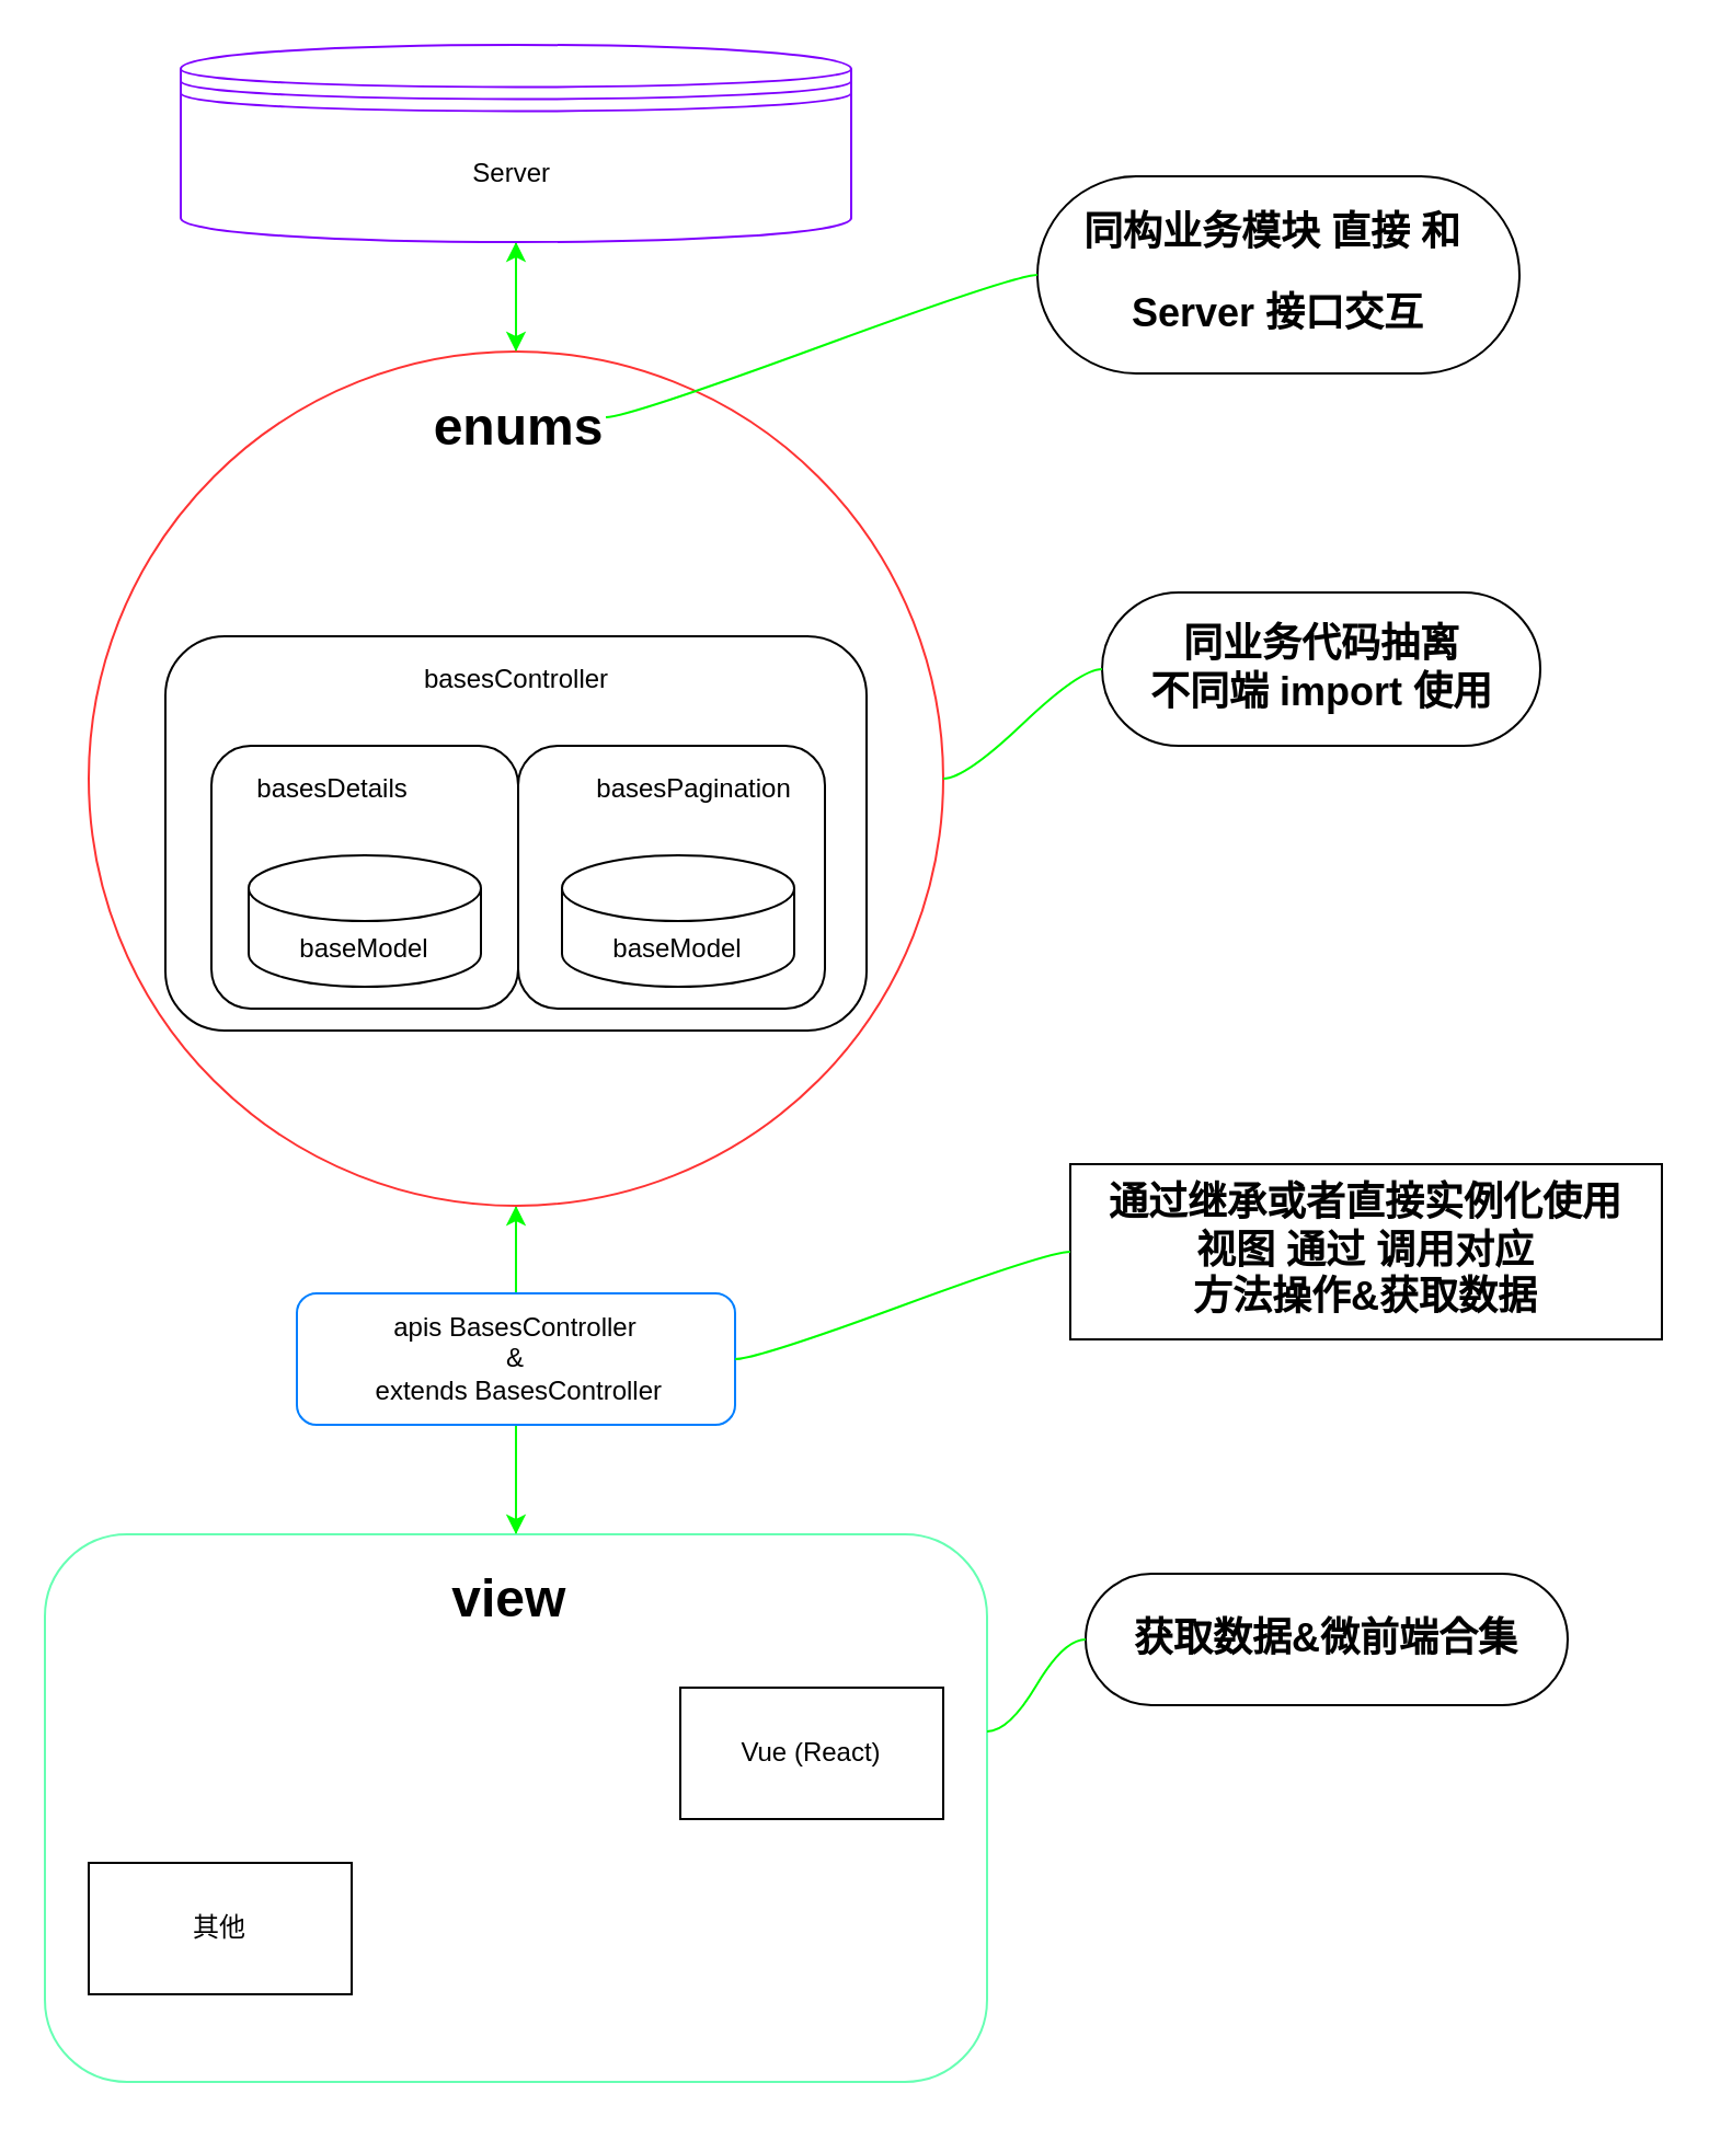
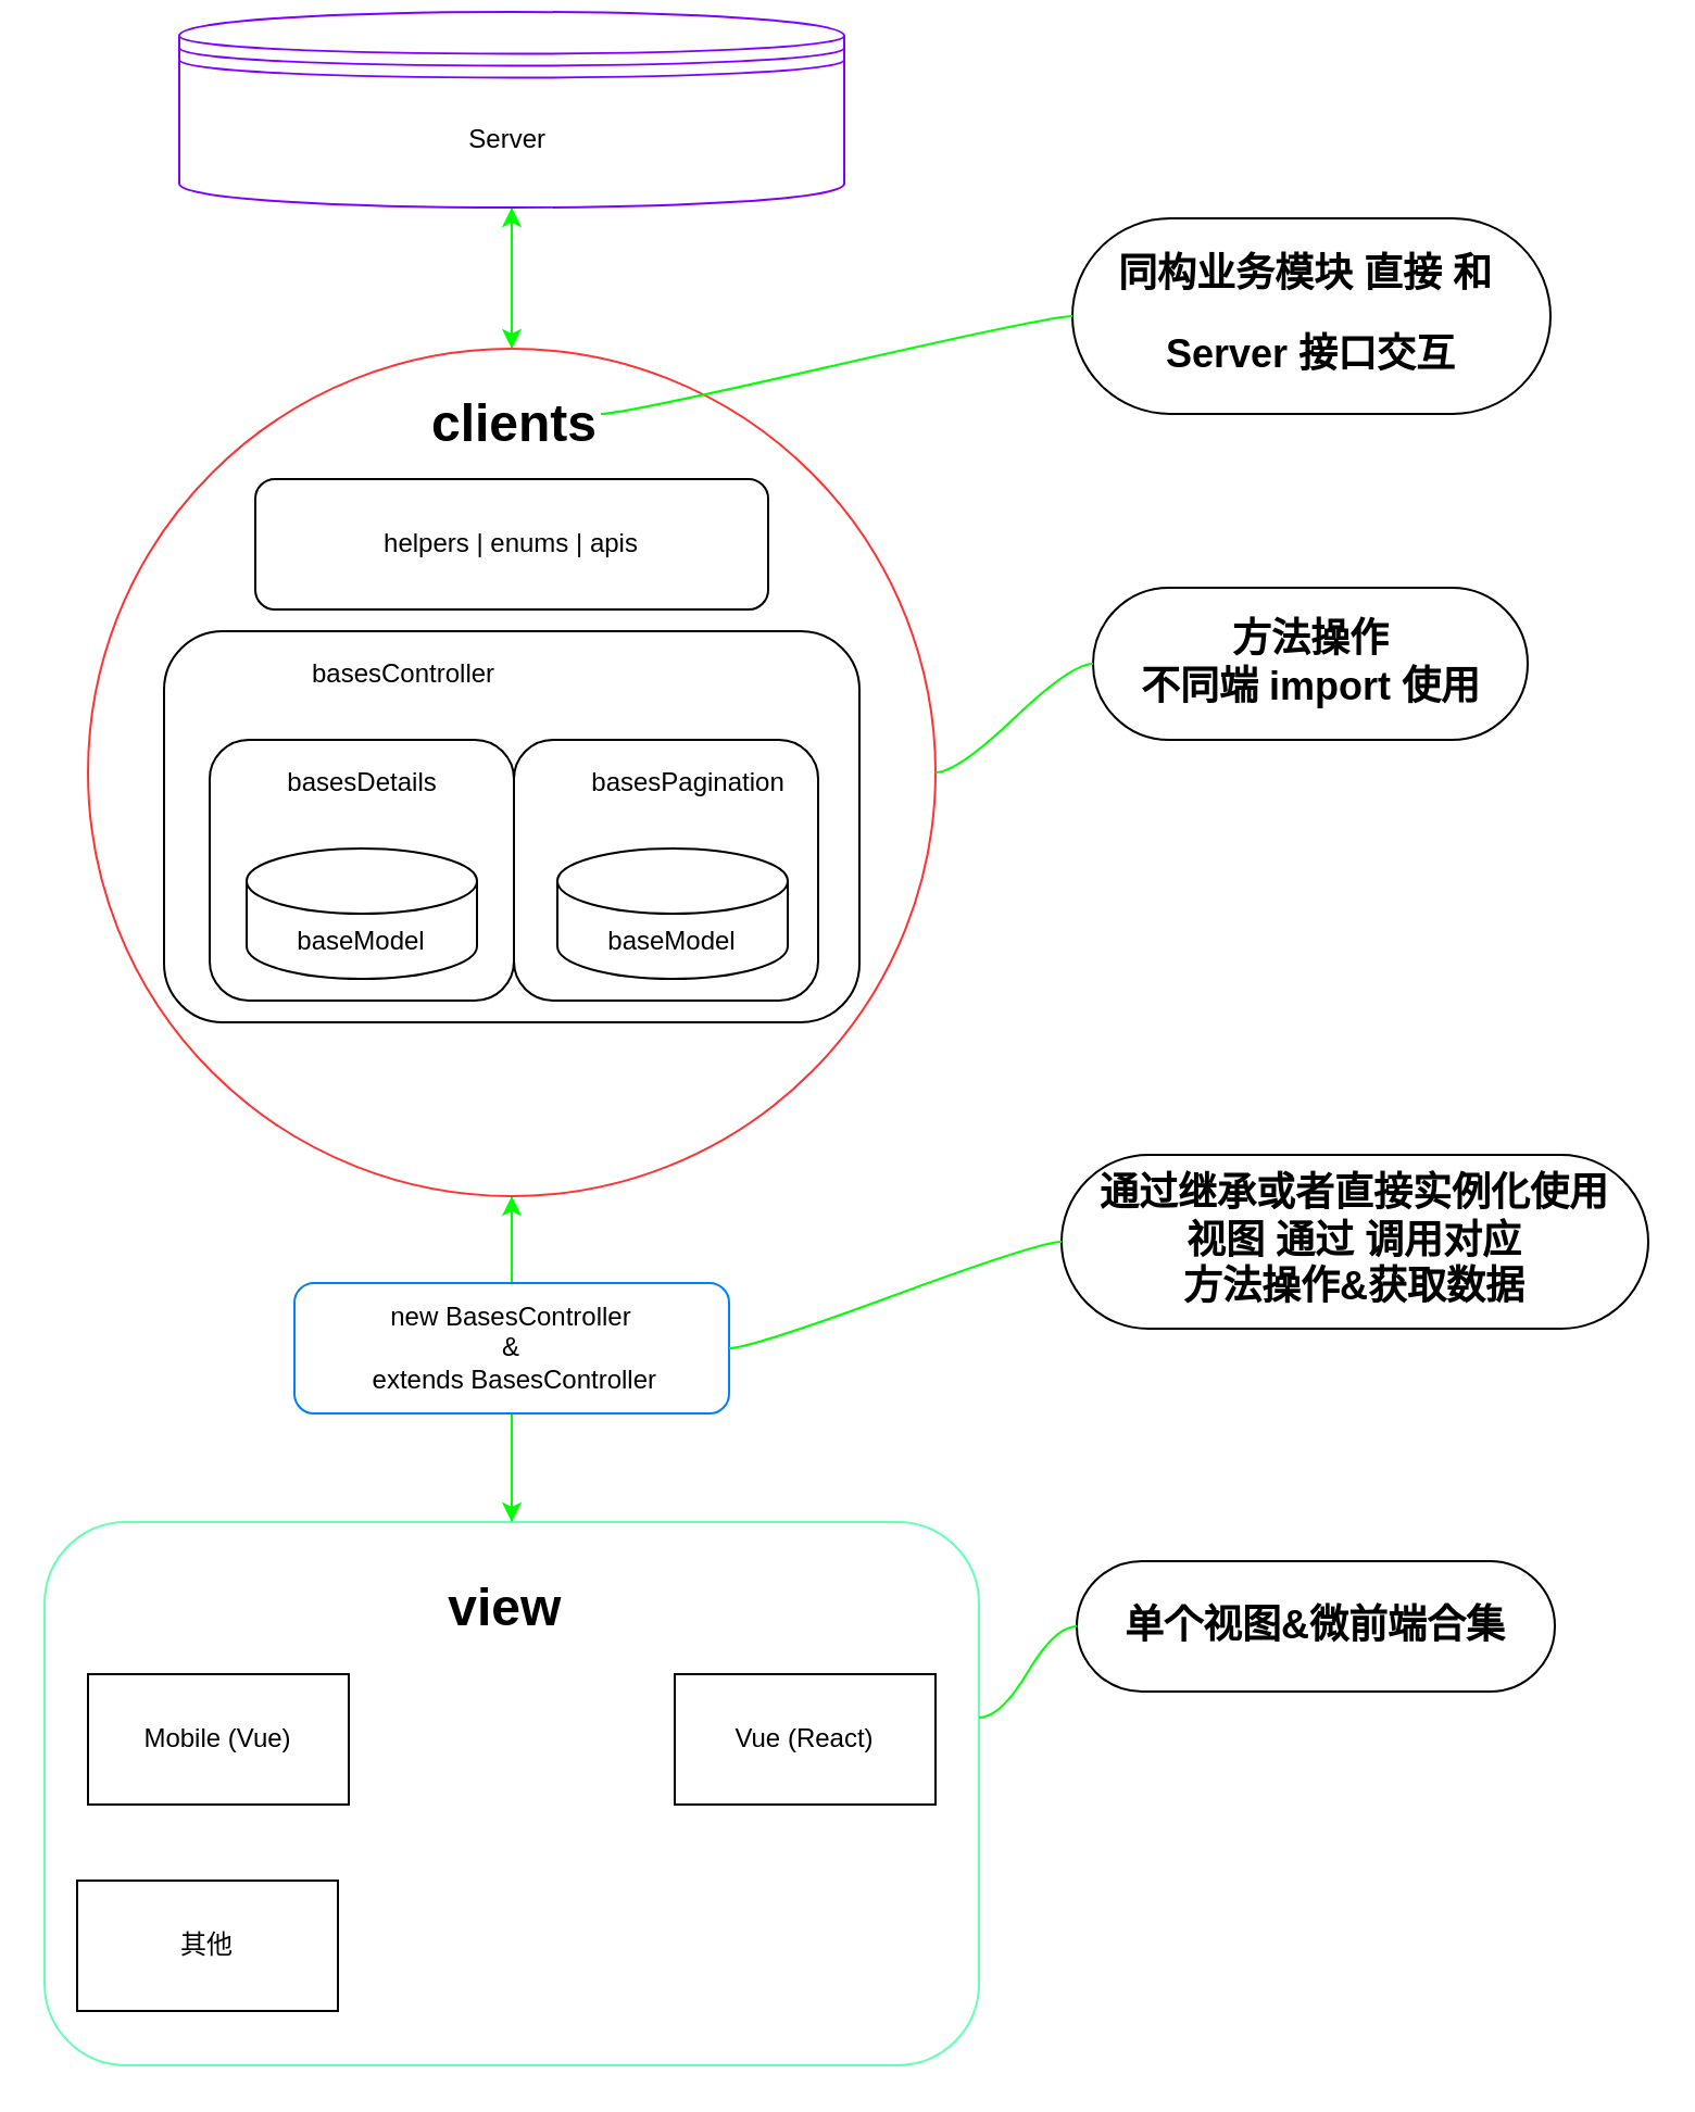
- <mxCell id="21" value="Server&amp;nbsp;" style="shape=datastore;whiteSpace=wrap;html=1;strokeColor=#7F00FF;" parent="1" vertex="1"><mxGeometry x="82" width="306" height="90" as="geometry" y="20" /></mxCell>
+ <mxCell id="21" value="Server&amp;nbsp;" style="shape=datastore;whiteSpace=wrap;html=1;strokeColor=#7F00FF;" parent="1" vertex="1"><mxGeometry x="82" y="5" width="306" height="90" as="geometry" /></mxCell>
- <mxCell id="27" value="&lt;h2&gt;同构业务模块 直接 和&amp;nbsp;&lt;/h2&gt;&lt;h2&gt;Server 接口交互&lt;/h2&gt;" style="whiteSpace=wrap;html=1;rounded=1;arcSize=50;align=center;verticalAlign=middle;strokeWidth=1;autosize=1;spacing=4;treeFolding=1;treeMoving=1;newEdgeStyle={&quot;edgeStyle&quot;:&quot;entityRelationEdgeStyle&quot;,&quot;startArrow&quot;:&quot;none&quot;,&quot;endArrow&quot;:&quot;none&quot;,&quot;segment&quot;:10,&quot;curved&quot;:1};" vertex="1" parent="1"><mxGeometry x="473" y="80" width="220" height="90" as="geometry" /></mxCell>
+ <mxCell id="27" value="&lt;h2&gt;同构业务模块 直接 和&amp;nbsp;&lt;/h2&gt;&lt;h2&gt;Server 接口交互&lt;/h2&gt;" style="whiteSpace=wrap;html=1;rounded=1;arcSize=50;align=center;verticalAlign=middle;strokeWidth=1;autosize=1;spacing=4;treeFolding=1;treeMoving=1;newEdgeStyle={&quot;edgeStyle&quot;:&quot;entityRelationEdgeStyle&quot;,&quot;startArrow&quot;:&quot;none&quot;,&quot;endArrow&quot;:&quot;none&quot;,&quot;segment&quot;:10,&quot;curved&quot;:1};" vertex="1" parent="1"><mxGeometry x="493" y="100" width="220" height="90" as="geometry" /></mxCell>
- <mxCell id="22" value="&lt;h1&gt;enums&lt;/h1&gt;" style="text;html=1;resizable=0;autosize=1;align=center;verticalAlign=middle;points=[];fillColor=none;strokeColor=none;rounded=0;" parent="1" vertex="1"><mxGeometry x="191" y="170" width="90" height="50" as="geometry" /></mxCell>
+ <mxCell id="22" value="&lt;h1&gt;clients&lt;/h1&gt;" style="text;html=1;resizable=0;autosize=1;align=center;verticalAlign=middle;points=[];fillColor=none;strokeColor=none;rounded=0;" parent="1" vertex="1"><mxGeometry x="191" y="170" width="90" height="50" as="geometry" /></mxCell>
+ <mxCell id="11" value="helpers |&amp;nbsp;enums |&amp;nbsp;apis" style="rounded=1;whiteSpace=wrap;html=1;" parent="1" vertex="1"><mxGeometry x="117" y="220" width="236" height="60" as="geometry" /></mxCell>
- <mxCell id="25" value="&lt;h2&gt;同业务代码抽离&lt;br&gt;不同端 import 使用&lt;/h2&gt;" style="whiteSpace=wrap;html=1;rounded=1;arcSize=50;align=center;verticalAlign=middle;strokeWidth=1;autosize=1;spacing=4;treeFolding=1;treeMoving=1;newEdgeStyle={&quot;edgeStyle&quot;:&quot;entityRelationEdgeStyle&quot;,&quot;startArrow&quot;:&quot;none&quot;,&quot;endArrow&quot;:&quot;none&quot;,&quot;segment&quot;:10,&quot;curved&quot;:1};" vertex="1" parent="1"><mxGeometry x="502.5" y="270" width="200" height="70" as="geometry" /></mxCell>
+ <mxCell id="25" value="&lt;h2&gt;方法操作&lt;br&gt;不同端 import 使用&lt;/h2&gt;" style="whiteSpace=wrap;html=1;rounded=1;arcSize=50;align=center;verticalAlign=middle;strokeWidth=1;autosize=1;spacing=4;treeFolding=1;treeMoving=1;newEdgeStyle={&quot;edgeStyle&quot;:&quot;entityRelationEdgeStyle&quot;,&quot;startArrow&quot;:&quot;none&quot;,&quot;endArrow&quot;:&quot;none&quot;,&quot;segment&quot;:10,&quot;curved&quot;:1};" vertex="1" parent="1"><mxGeometry x="502.5" y="270" width="200" height="70" as="geometry" /></mxCell>
- <mxCell id="12" value="basesController" style="text;html=1;resizable=0;autosize=1;align=center;verticalAlign=middle;points=[];fillColor=none;strokeColor=none;rounded=0;" parent="1" vertex="1"><mxGeometry x="185" y="300" width="100" height="20" as="geometry" /></mxCell>
+ <mxCell id="12" value="basesController" style="text;html=1;resizable=0;autosize=1;align=center;verticalAlign=middle;points=[];fillColor=none;strokeColor=none;rounded=0;" parent="1" vertex="1"><mxGeometry x="135" y="300" width="100" height="20" as="geometry" /></mxCell>
- <mxCell id="13" value="basesDetails" style="text;html=1;resizable=0;autosize=1;align=center;verticalAlign=middle;points=[];fillColor=none;strokeColor=none;rounded=0;" parent="1" vertex="1"><mxGeometry x="111" y="350" width="80" height="20" as="geometry" /></mxCell>
+ <mxCell id="13" value="basesDetails" style="text;html=1;resizable=0;autosize=1;align=center;verticalAlign=middle;points=[];fillColor=none;strokeColor=none;rounded=0;" parent="1" vertex="1"><mxGeometry x="126" y="350" width="80" height="20" as="geometry" /></mxCell>
- <mxCell id="23" value="&lt;h2&gt;通过继承或者直接实例化使用&lt;br&gt;视图 通过 调用对应&lt;br&gt;方法操作&amp;amp;获取数据&lt;/h2&gt;" style="whiteSpace=wrap;html=1;arcSize=50;align=center;verticalAlign=middle;strokeWidth=1;autosize=1;spacing=4;treeFolding=1;treeMoving=1;newEdgeStyle={&quot;edgeStyle&quot;:&quot;entityRelationEdgeStyle&quot;,&quot;startArrow&quot;:&quot;none&quot;,&quot;endArrow&quot;:&quot;none&quot;,&quot;segment&quot;:10,&quot;curved&quot;:1};rounded=0;" vertex="1" parent="1"><mxGeometry x="488" y="531" width="270" height="80" as="geometry" /></mxCell>
+ <mxCell id="23" value="&lt;h2&gt;通过继承或者直接实例化使用&lt;br&gt;视图 通过 调用对应&lt;br&gt;方法操作&amp;amp;获取数据&lt;/h2&gt;" style="whiteSpace=wrap;html=1;rounded=1;arcSize=50;align=center;verticalAlign=middle;strokeWidth=1;autosize=1;spacing=4;treeFolding=1;treeMoving=1;newEdgeStyle={&quot;edgeStyle&quot;:&quot;entityRelationEdgeStyle&quot;,&quot;startArrow&quot;:&quot;none&quot;,&quot;endArrow&quot;:&quot;none&quot;,&quot;segment&quot;:10,&quot;curved&quot;:1};" vertex="1" parent="1"><mxGeometry x="488" y="531" width="270" height="80" as="geometry" /></mxCell>
- <mxCell id="19" value="apis BasesController&lt;br&gt;&amp;amp;&lt;br&gt;&amp;nbsp;extends BasesController" style="rounded=1;whiteSpace=wrap;html=1;strokeColor=#007FFF;" parent="1" vertex="1"><mxGeometry x="135" y="590" width="200" height="60" as="geometry" /></mxCell>
+ <mxCell id="19" value="new BasesController&lt;br&gt;&amp;amp;&lt;br&gt;&amp;nbsp;extends BasesController" style="rounded=1;whiteSpace=wrap;html=1;strokeColor=#007FFF;" parent="1" vertex="1"><mxGeometry x="135" y="590" width="200" height="60" as="geometry" /></mxCell>
- <mxCell id="7" value="&lt;h1&gt;view&amp;nbsp;&lt;/h1&gt;" style="text;html=1;resizable=0;autosize=1;align=center;verticalAlign=middle;points=[];fillColor=none;strokeColor=none;rounded=0;" parent="1" vertex="1"><mxGeometry x="200" y="705" width="70" height="50" as="geometry" /></mxCell>
+ <mxCell id="7" value="&lt;h1&gt;view&amp;nbsp;&lt;/h1&gt;" style="text;html=1;resizable=0;autosize=1;align=center;verticalAlign=middle;points=[];fillColor=none;strokeColor=none;rounded=0;" parent="1" vertex="1"><mxGeometry x="200" y="715" width="70" height="50" as="geometry" /></mxCell>
- <mxCell id="30" value="&lt;h2&gt;获取数据&amp;amp;微前端合集&lt;/h2&gt;" style="whiteSpace=wrap;html=1;rounded=1;arcSize=50;align=center;verticalAlign=middle;strokeWidth=1;autosize=1;spacing=4;treeFolding=1;treeMoving=1;newEdgeStyle={&quot;edgeStyle&quot;:&quot;entityRelationEdgeStyle&quot;,&quot;startArrow&quot;:&quot;none&quot;,&quot;endArrow&quot;:&quot;none&quot;,&quot;segment&quot;:10,&quot;curved&quot;:1};" vertex="1" parent="1"><mxGeometry x="495" y="718" width="220" height="60" as="geometry" /></mxCell>
+ <mxCell id="30" value="&lt;h2&gt;单个视图&amp;amp;微前端合集&lt;/h2&gt;" style="whiteSpace=wrap;html=1;rounded=1;arcSize=50;align=center;verticalAlign=middle;strokeWidth=1;autosize=1;spacing=4;treeFolding=1;treeMoving=1;newEdgeStyle={&quot;edgeStyle&quot;:&quot;entityRelationEdgeStyle&quot;,&quot;startArrow&quot;:&quot;none&quot;,&quot;endArrow&quot;:&quot;none&quot;,&quot;segment&quot;:10,&quot;curved&quot;:1};" vertex="1" parent="1"><mxGeometry x="495" y="718" width="220" height="60" as="geometry" /></mxCell>
+ <mxCell id="17" value="Mobile (Vue)" style="whiteSpace=wrap;html=1;" parent="1" vertex="1"><mxGeometry x="40" y="770" width="120" height="60" as="geometry" /></mxCell>
- <mxCell id="29" value="其他" style="whiteSpace=wrap;html=1;" vertex="1" parent="1"><mxGeometry x="40" y="850" width="120" height="60" as="geometry" /></mxCell>
+ <mxCell id="29" value="其他" style="whiteSpace=wrap;html=1;" vertex="1" parent="1"><mxGeometry x="35" y="865" width="120" height="60" as="geometry" /></mxCell>
